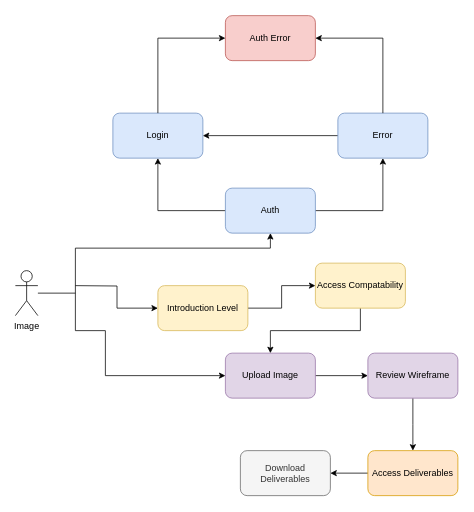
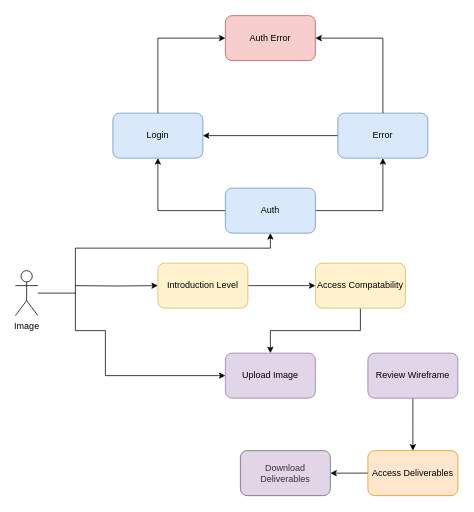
- <mxCell id="11" value="Introduction Level" style="rounded=1;whiteSpace=wrap;html=1;fillColor=#fff2cc;strokeColor=#d6b656;" vertex="1" parent="1"><mxGeometry x="210" y="380" width="120" height="60" as="geometry" /></mxCell>
+ <mxCell id="11" value="Introduction Level" style="rounded=1;whiteSpace=wrap;html=1;fillColor=#fff2cc;strokeColor=#d6b656;" vertex="1" parent="1"><mxGeometry x="210" y="350" width="120" height="60" as="geometry" /></mxCell>
- <mxCell id="12" style="edgeStyle=orthogonalEdgeStyle;rounded=0;orthogonalLoop=1;jettySize=auto;html=1;entryX=0;entryY=0.5;entryDx=0;entryDy=0;" edge="1" parent="1" source="13" target="24"><mxGeometry relative="1" as="geometry" /></mxCell>
- <mxCell id="27" value="Download Deliverables" style="rounded=1;whiteSpace=wrap;html=1;fillColor=#f5f5f5;strokeColor=#666666;fontColor=#333333;" vertex="1" parent="1"><mxGeometry x="320" y="600" width="120" height="60" as="geometry" /></mxCell>
+ <mxCell id="27" value="Download Deliverables" style="rounded=1;whiteSpace=wrap;html=1;fillColor=#e1d5e7;strokeColor=#666666;fontColor=#333333;" vertex="1" parent="1"><mxGeometry x="320" y="600" width="120" height="60" as="geometry" /></mxCell>
